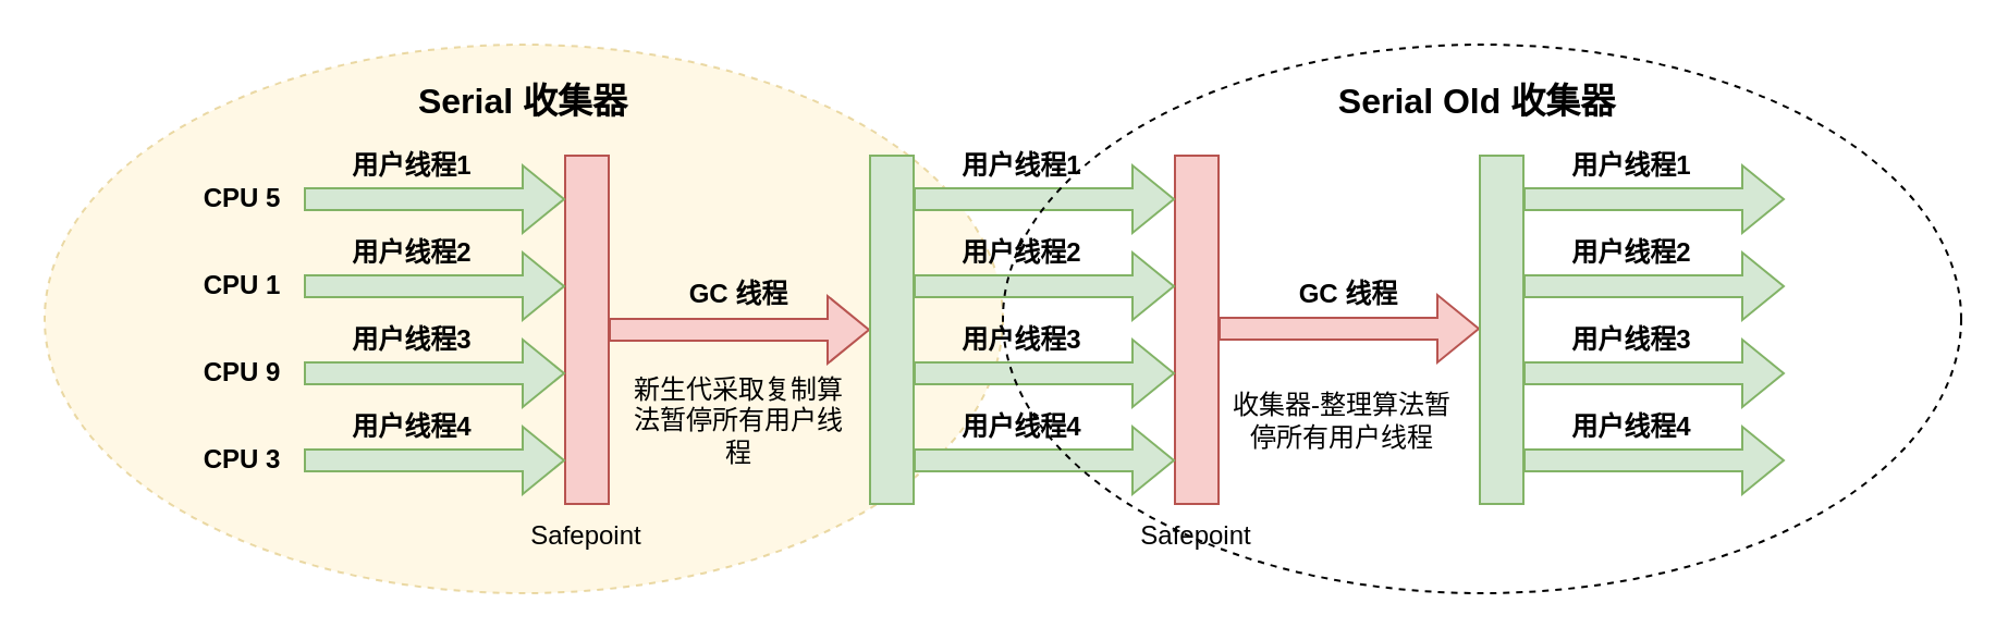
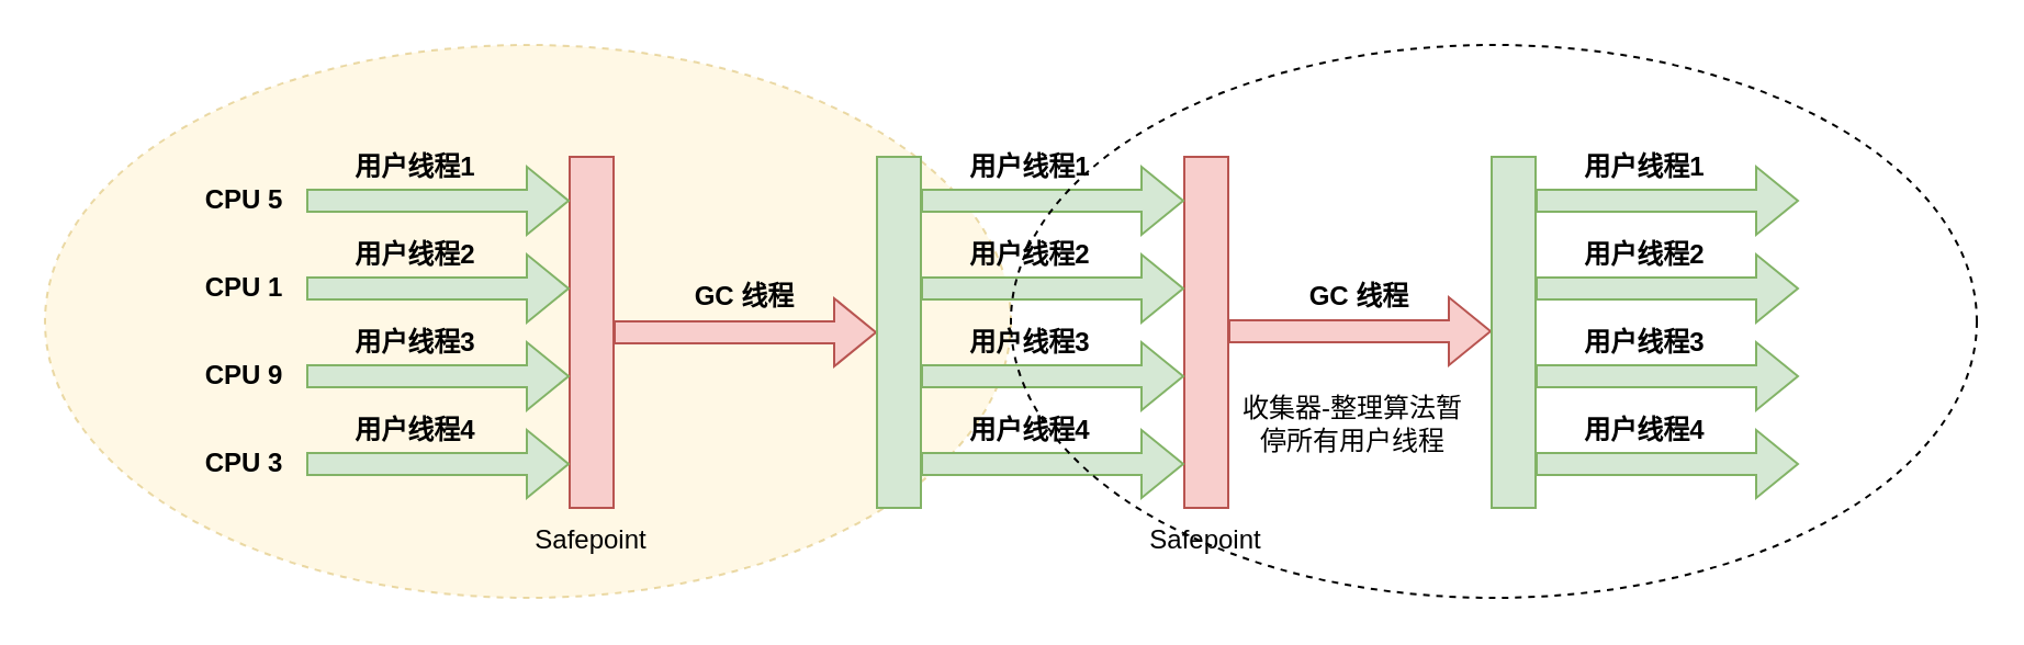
- <mxCell id="13" value="Serial 收集器" style="text;html=1;strokeColor=none;fillColor=none;align=center;verticalAlign=middle;whiteSpace=wrap;rounded=0;fontStyle=1;fontSize=16;container=0;" parent="1" vertex="1"><mxGeometry x="107" y="31" width="266" height="30" as="geometry" /></mxCell>
- <mxCell id="36" value="Serial Old 收集器" style="text;html=1;strokeColor=none;fillColor=none;align=center;verticalAlign=middle;whiteSpace=wrap;rounded=0;fontStyle=1;fontSize=16;container=0;" parent="1" vertex="1"><mxGeometry x="545" y="31" width="266" height="30" as="geometry" /></mxCell>
- <mxCell id="14" value="新生代采取复制算法暂停所有用户线程" style="text;html=1;strokeColor=none;fillColor=none;align=center;verticalAlign=middle;whiteSpace=wrap;rounded=0;container=0;" parent="1" vertex="1"><mxGeometry x="288" y="165" width="102" height="56" as="geometry" /></mxCell>
